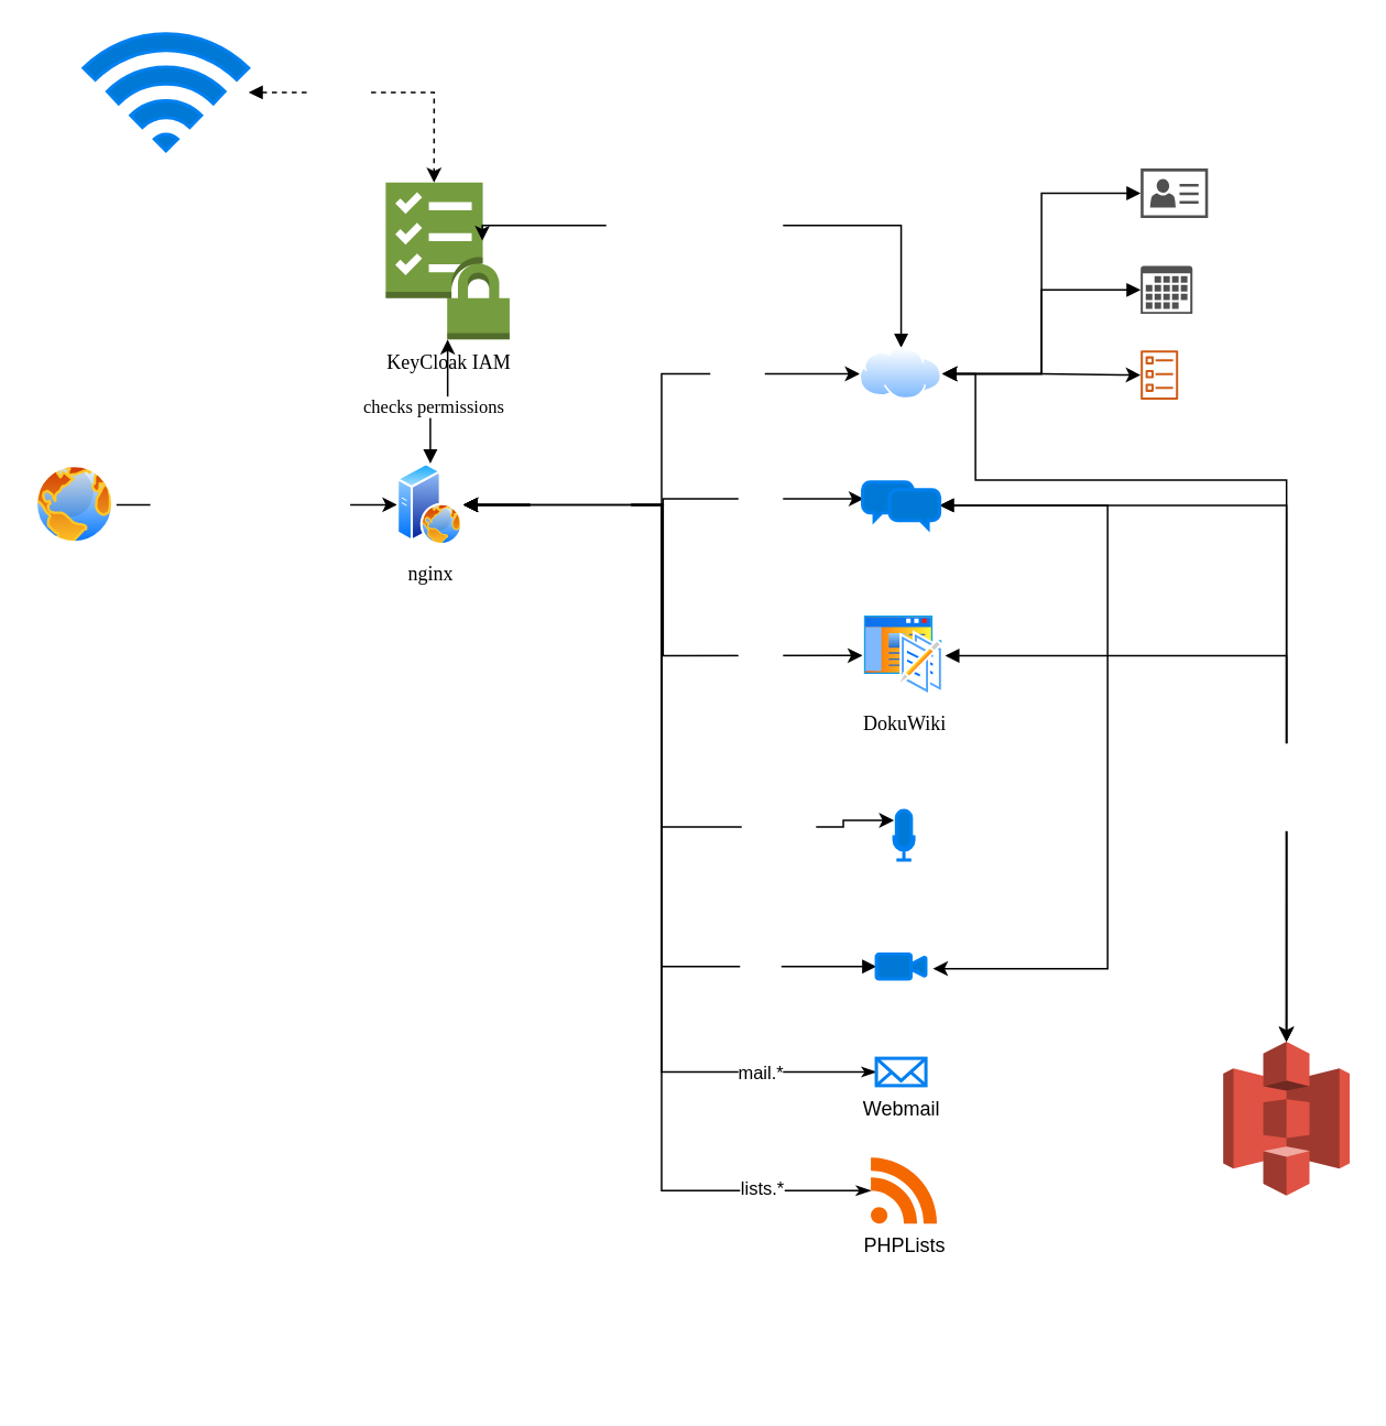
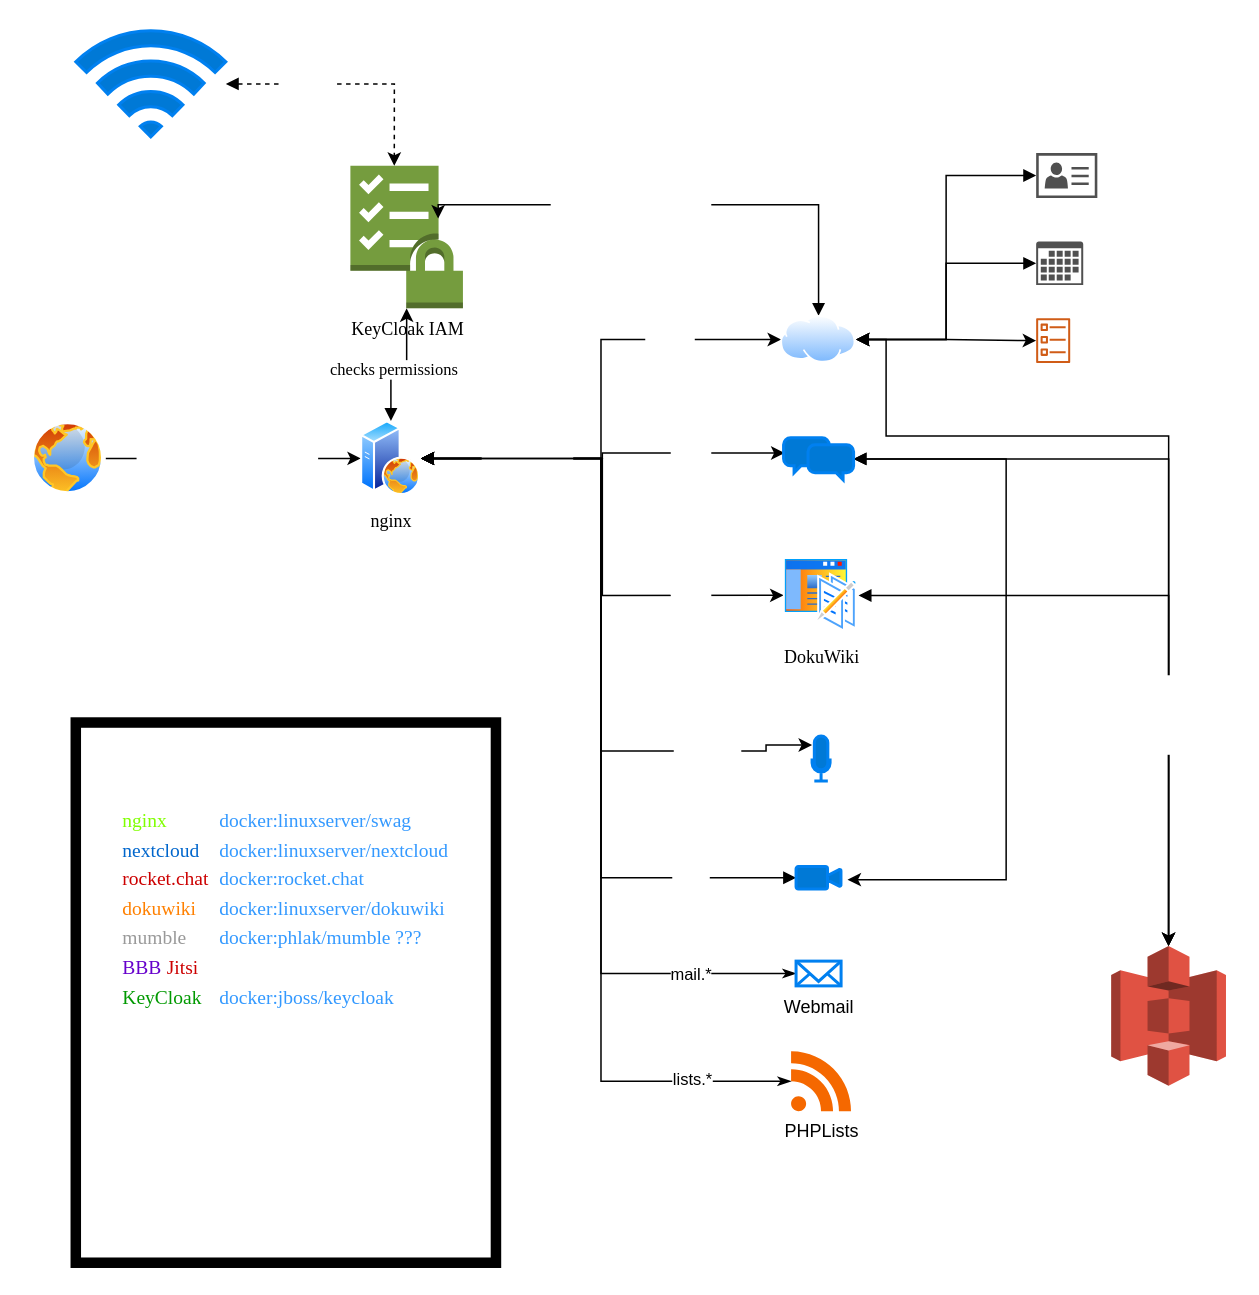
+ <mxCell id="41" value="Implentations&lt;br&gt;&lt;br&gt;&lt;table style=&quot;text-align: left ; font-size: 13px&quot;&gt;&lt;tbody&gt;&lt;tr&gt;&lt;td&gt;&lt;font color=&quot;#80ff00&quot;&gt;nginx&lt;/font&gt;&lt;/td&gt;&lt;td&gt;&lt;font color=&quot;#3399ff&quot;&gt;docker:linuxserver/swag&lt;/font&gt;&lt;/td&gt;&lt;/tr&gt;&lt;tr&gt;&lt;td&gt;&lt;font color=&quot;#0066cc&quot;&gt;nextcloud&lt;/font&gt;&lt;/td&gt;&lt;td&gt;&lt;font color=&quot;#3399ff&quot;&gt;docker:linuxserver/nextcloud&lt;/font&gt;&lt;/td&gt;&lt;/tr&gt;&lt;tr&gt;&lt;td&gt;&lt;font color=&quot;#cc0000&quot;&gt;rocket.chat&lt;/font&gt;&lt;/td&gt;&lt;td&gt;&lt;font color=&quot;#3399ff&quot;&gt;docker:rocket.chat&lt;/font&gt;&lt;/td&gt;&lt;/tr&gt;&lt;tr&gt;&lt;td&gt;&lt;font color=&quot;#ff8000&quot;&gt;dokuwiki&lt;/font&gt;&lt;/td&gt;&lt;td&gt;&lt;font color=&quot;#3399ff&quot;&gt;docker:linuxserver/dokuwiki&lt;/font&gt;&lt;/td&gt;&lt;/tr&gt;&lt;tr&gt;&lt;td&gt;&lt;font color=&quot;#999999&quot;&gt;mumble&lt;/font&gt;&lt;/td&gt;&lt;td&gt;&lt;font color=&quot;#3399ff&quot;&gt;docker:phlak/mumble ???&lt;/font&gt;&lt;/td&gt;&lt;/tr&gt;&lt;tr&gt;&lt;td&gt;&lt;font color=&quot;#6600cc&quot;&gt;BBB&lt;/font&gt;/&lt;font color=&quot;#cc0000&quot;&gt;Jitsi&lt;/font&gt;&lt;/td&gt;&lt;td&gt;????&lt;/td&gt;&lt;/tr&gt;&lt;tr&gt;&lt;td&gt;&lt;font color=&quot;#009900&quot;&gt;KeyCloak&lt;/font&gt;&lt;/td&gt;&lt;td&gt;&lt;font color=&quot;#3399ff&quot;&gt;docker:jboss/keycloak&lt;/font&gt;&lt;/td&gt;&lt;/tr&gt;&lt;tr&gt;&lt;td&gt;Mail&lt;/td&gt;&lt;td&gt;????&lt;/td&gt;&lt;/tr&gt;&lt;tr&gt;&lt;td&gt;NewsLetter&lt;/td&gt;&lt;td&gt;&lt;br&gt;&lt;/td&gt;&lt;/tr&gt;&lt;/tbody&gt;&lt;/table&gt;" style="rounded=0;whiteSpace=wrap;html=1;labelBackgroundColor=none;fontColor=#FFFFFF;align=center;fontFamily=Source Sans Pro;fontSource=https%3A%2F%2Ffonts.googleapis.com%2Fcss%3Ffamily%3DSource%2BSans%2BPro;verticalAlign=top;fontSize=20;fillColor=none;strokeWidth=7;" parent="1" vertex="1"><mxGeometry x="50" y="481" width="280" height="360" as="geometry" /></mxCell>
